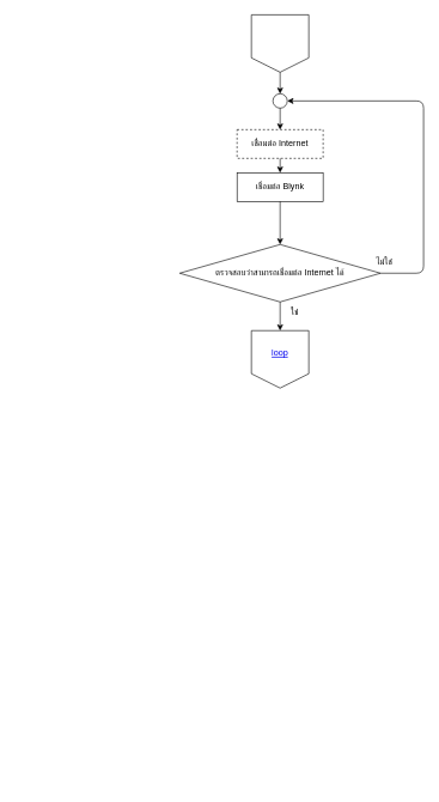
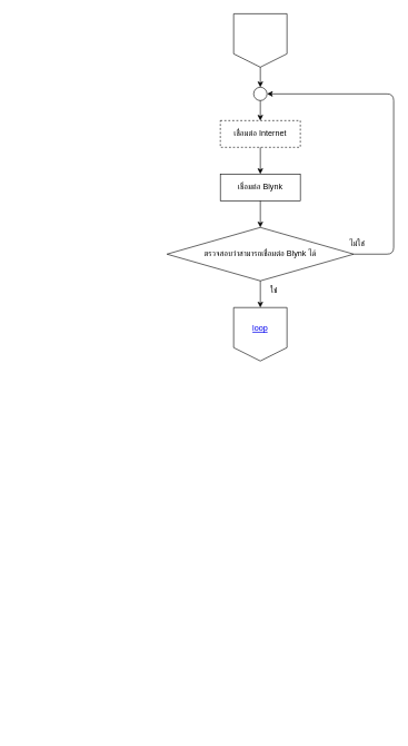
- <mxCell id="27" value="เชื่อมต่อ Blynk" style="whiteSpace=wrap;html=1;strokeColor=#000000;fontColor=#000000;fillColor=none;" parent="1" vertex="1"><mxGeometry x="330" y="240" width="120" height="40" as="geometry" /></mxCell>
+ <mxCell id="27" value="เชื่อมต่อ Blynk" style="whiteSpace=wrap;html=1;strokeColor=#000000;fontColor=#000000;fillColor=none;" parent="1" vertex="1"><mxGeometry x="330" y="260" width="120" height="40" as="geometry" /></mxCell>
- <mxCell id="23" value="&lt;font color=&quot;#000000&quot;&gt;ตรวจสอบว่าสามารถเชื่อมต่อ Internet ได้&lt;/font&gt;" style="rhombus;whiteSpace=wrap;html=1;labelBackgroundColor=none;strokeColor=#000000;fillColor=none;" parent="1" vertex="1"><mxGeometry x="250" y="340" width="280" height="80" as="geometry" /></mxCell>
+ <mxCell id="23" value="&lt;font color=&quot;#000000&quot;&gt;ตรวจสอบว่าสามารถเชื่อมต่อ Blynk ได้&lt;/font&gt;" style="rhombus;whiteSpace=wrap;html=1;labelBackgroundColor=none;strokeColor=#000000;fillColor=none;" parent="1" vertex="1"><mxGeometry x="250" y="340" width="280" height="80" as="geometry" /></mxCell>
